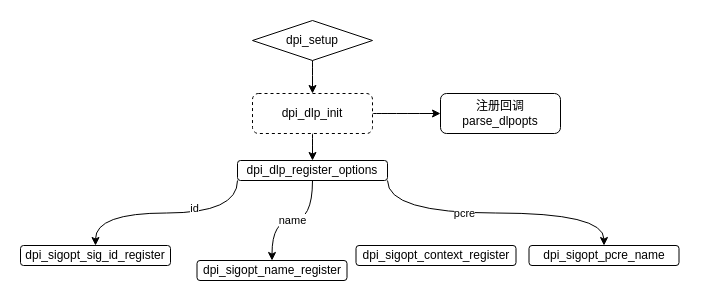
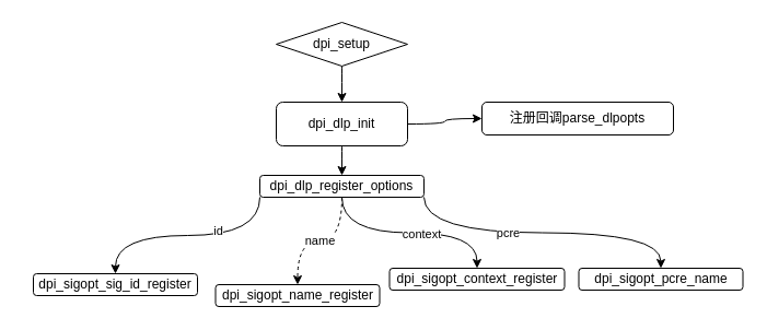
- <mxCell id="6" value="dpi_dlp_init" style="rounded=1;whiteSpace=wrap;html=1;fontSize=12;glass=0;strokeWidth=1;shadow=0;dashed=1;" vertex="1" parent="1"><mxGeometry x="252" y="93" width="120" height="40" as="geometry" /></mxCell>
+ <mxCell id="6" value="dpi_dlp_init" style="rounded=1;whiteSpace=wrap;html=1;fontSize=12;glass=0;strokeWidth=1;shadow=0;" vertex="1" parent="1"><mxGeometry x="252" y="93" width="120" height="40" as="geometry" /></mxCell>
- <mxCell id="19" value="注册回调parse_dlpopts" style="rounded=1;whiteSpace=wrap;html=1;fontSize=12;glass=0;strokeWidth=1;shadow=0;" vertex="1" parent="1"><mxGeometry x="440" y="93" width="120" height="40" as="geometry" /></mxCell>
+ <mxCell id="19" value="注册回调parse_dlpopts" style="rounded=1;whiteSpace=wrap;html=1;fontSize=12;glass=0;strokeWidth=1;shadow=0;" vertex="1" parent="1"><mxGeometry x="440" y="93" width="175" height="30" as="geometry" /></mxCell>
- <mxCell id="9" value="name" style="edgeStyle=orthogonalEdgeStyle;curved=1;rounded=0;orthogonalLoop=1;jettySize=auto;html=1;exitX=0.5;exitY=1;exitDx=0;exitDy=0;" edge="1" parent="1" source="14" target="16"><mxGeometry relative="1" as="geometry" /></mxCell>
+ <mxCell id="9" value="name" style="edgeStyle=orthogonalEdgeStyle;curved=1;rounded=0;orthogonalLoop=1;jettySize=auto;html=1;exitX=0.5;exitY=1;exitDx=0;exitDy=0;dashed=1;" edge="1" parent="1" source="14" target="16"><mxGeometry relative="1" as="geometry" /></mxCell>
+ <mxCell id="10" style="edgeStyle=orthogonalEdgeStyle;curved=1;rounded=0;orthogonalLoop=1;jettySize=auto;html=1;exitX=0.5;exitY=1;exitDx=0;exitDy=0;entryX=0.5;entryY=0;entryDx=0;entryDy=0;" edge="1" parent="1" source="14" target="17"><mxGeometry relative="1" as="geometry" /></mxCell>
+ <mxCell id="11" value="context" style="edgeLabel;html=1;align=center;verticalAlign=middle;resizable=0;points=[];" vertex="1" connectable="0" parent="10"><mxGeometry x="0.112" y="-1" relative="1" as="geometry"><mxPoint as="offset" /></mxGeometry></mxCell>
- <mxCell id="15" value="dpi_sigopt_sig_id_register" style="rounded=1;whiteSpace=wrap;html=1;fontSize=12;glass=0;strokeWidth=1;shadow=0;" vertex="1" parent="1"><mxGeometry x="20" y="245" width="150" height="20" as="geometry" /></mxCell>
+ <mxCell id="15" value="dpi_sigopt_sig_id_register" style="rounded=1;whiteSpace=wrap;html=1;fontSize=12;glass=0;strokeWidth=1;shadow=0;" vertex="1" parent="1"><mxGeometry x="30" y="250" width="150" height="20" as="geometry" /></mxCell>
